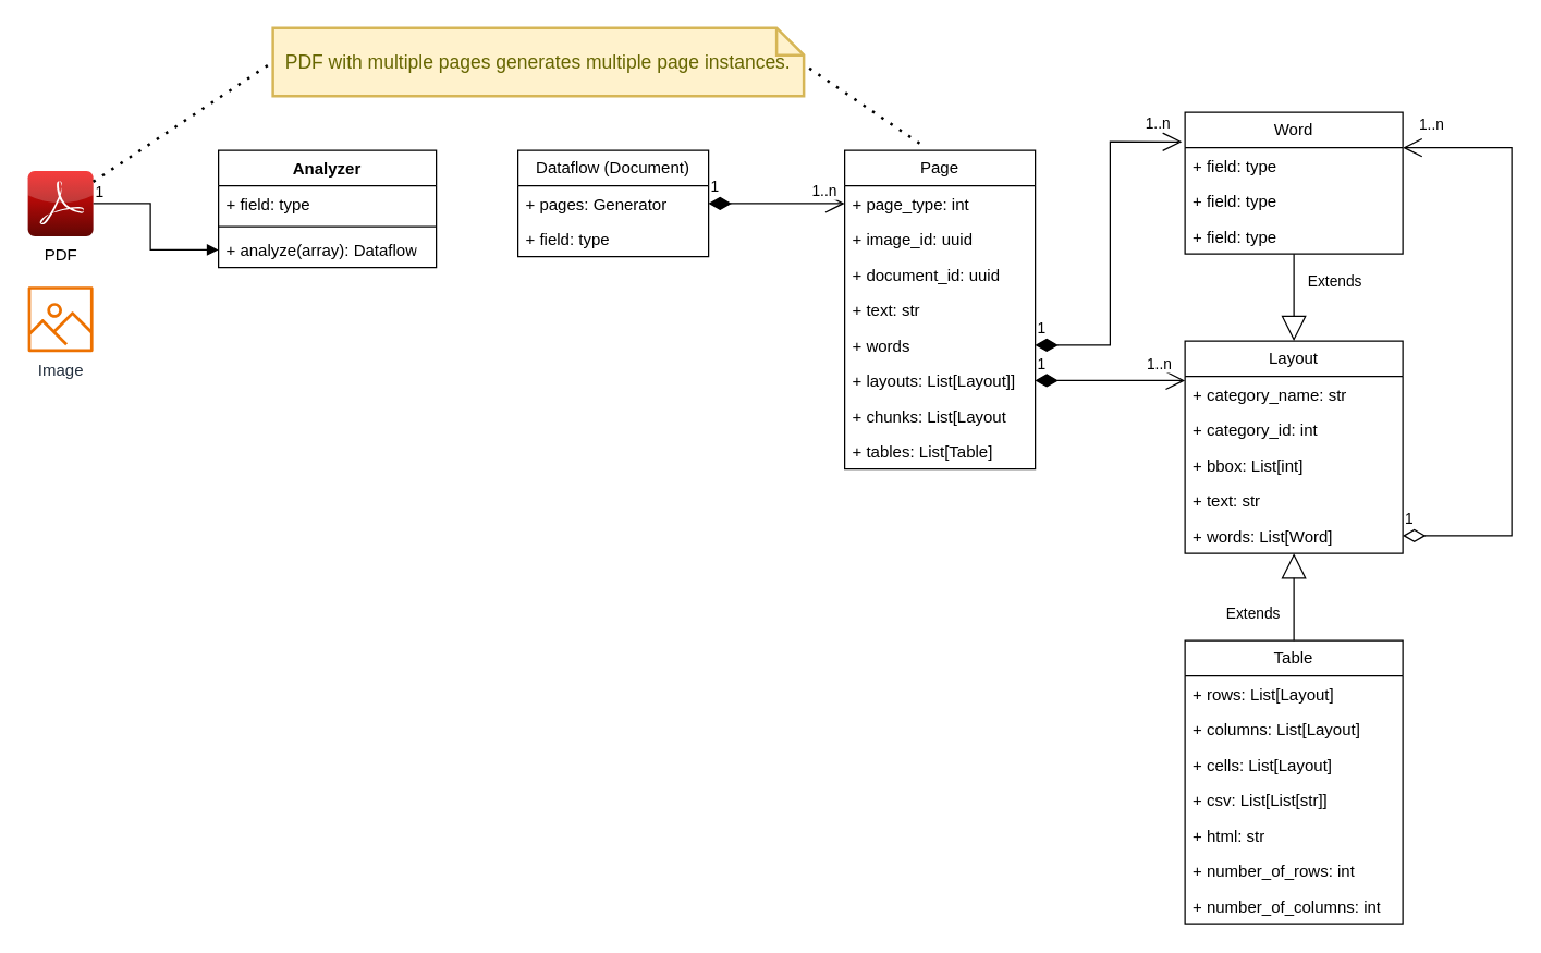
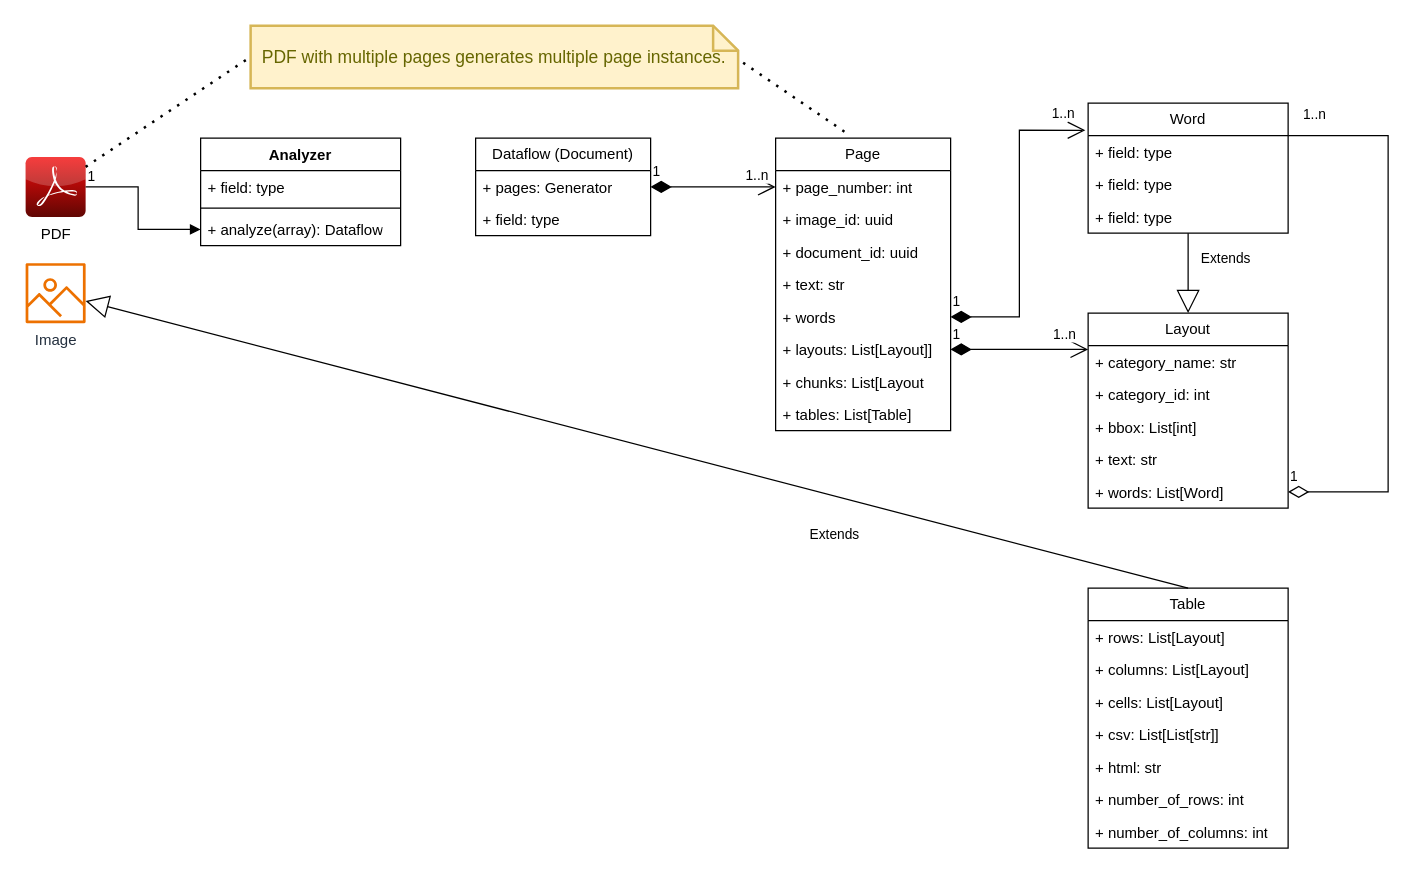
- <mxCell id="51" value="1" style="endArrow=open;html=1;endSize=12;startArrow=diamondThin;startSize=14;startFill=0;edgeStyle=orthogonalEdgeStyle;align=left;verticalAlign=bottom;rounded=0;entryX=1;entryY=0.25;entryDx=0;entryDy=0;" edge="1" parent="1" source="20" target="29"><mxGeometry x="-1" y="3" relative="1" as="geometry"><mxPoint x="1130" y="310" as="sourcePoint" /><mxPoint x="1290" y="310" as="targetPoint" /><Array as="points"><mxPoint x="1110" y="393" /><mxPoint x="1110" y="108" /></Array></mxGeometry></mxCell>
+ <mxCell id="51" value="1" style="endArrow=none;html=1;endSize=12;startArrow=diamondThin;startSize=14;startFill=0;edgeStyle=orthogonalEdgeStyle;align=left;verticalAlign=bottom;rounded=0;entryX=1;entryY=0.25;entryDx=0;entryDy=0;" edge="1" parent="1" source="20" target="29"><mxGeometry x="-1" y="3" relative="1" as="geometry"><mxPoint x="1130" y="310" as="sourcePoint" /><mxPoint x="1290" y="310" as="targetPoint" /><Array as="points"><mxPoint x="1110" y="393" /><mxPoint x="1110" y="108" /></Array></mxGeometry></mxCell>
- <mxCell id="5" value="+ page_type: int" style="text;strokeColor=none;fillColor=none;align=left;verticalAlign=top;spacingLeft=4;spacingRight=4;overflow=hidden;rotatable=0;points=[[0,0.5],[1,0.5]];portConstraint=eastwest;whiteSpace=wrap;html=1;" vertex="1" parent="4"><mxGeometry y="26" width="140" height="26" as="geometry" /></mxCell>
+ <mxCell id="5" value="+ page_number: int" style="text;strokeColor=none;fillColor=none;align=left;verticalAlign=top;spacingLeft=4;spacingRight=4;overflow=hidden;rotatable=0;points=[[0,0.5],[1,0.5]];portConstraint=eastwest;whiteSpace=wrap;html=1;" vertex="1" parent="4"><mxGeometry y="26" width="140" height="26" as="geometry" /></mxCell>
- <mxCell id="33" value="Extends" style="endArrow=block;endSize=16;endFill=0;html=1;rounded=0;exitX=0.5;exitY=0;exitDx=0;exitDy=0;" edge="1" parent="1" source="21" target="15"><mxGeometry x="-0.375" y="30" width="160" relative="1" as="geometry"><mxPoint x="1010" y="278" as="sourcePoint" /><mxPoint x="970" y="268" as="targetPoint" /><mxPoint as="offset" /></mxGeometry></mxCell>
+ <mxCell id="33" value="Extends" style="endArrow=block;endSize=16;endFill=0;html=1;rounded=0;exitX=0.5;exitY=0;exitDx=0;exitDy=0;" edge="1" parent="1" source="21" target="3"><mxGeometry x="-0.375" y="30" width="160" relative="1" as="geometry"><mxPoint x="1010" y="278" as="sourcePoint" /><mxPoint x="970" y="268" as="targetPoint" /><mxPoint as="offset" /></mxGeometry></mxCell>
